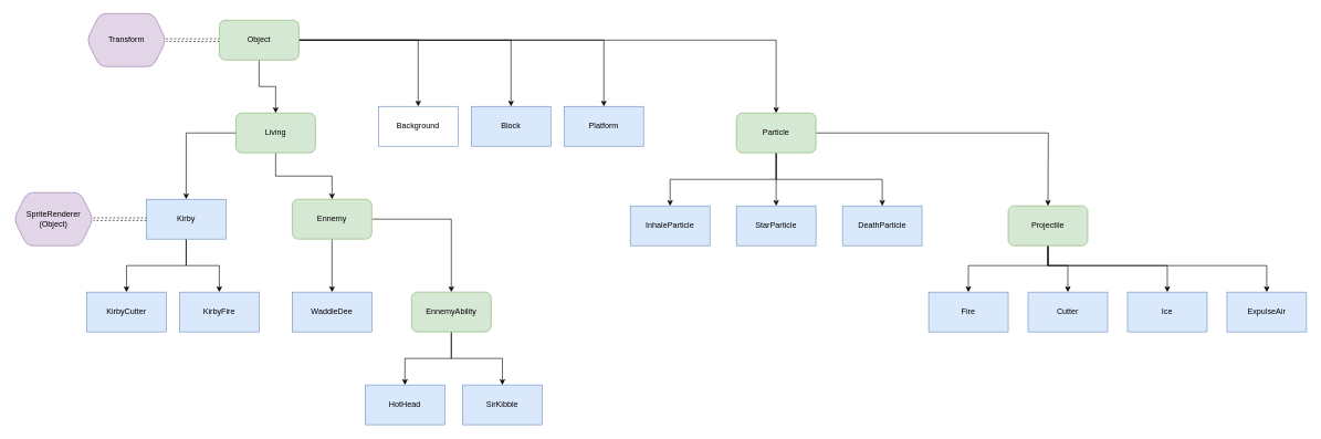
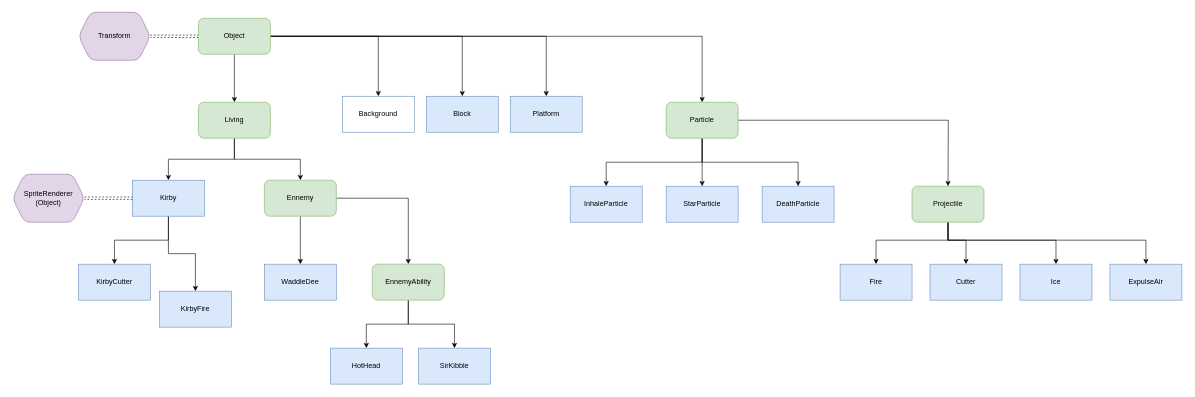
- <mxCell id="12" value="Living" style="whiteSpace=wrap;html=1;fillColor=#d5e8d4;strokeColor=#82b366;rounded=1;" parent="1" vertex="1"><mxGeometry x="355" y="170" width="120" height="60" as="geometry" /></mxCell>
+ <mxCell id="12" value="Living" style="whiteSpace=wrap;html=1;fillColor=#d5e8d4;strokeColor=#82b366;rounded=1;" parent="1" vertex="1"><mxGeometry x="330" y="170" width="120" height="60" as="geometry" /></mxCell>
- <mxCell id="26" value="KirbyFire" style="whiteSpace=wrap;html=1;fillColor=#dae8fc;strokeColor=#6c8ebf;rounded=0;" parent="1" vertex="1"><mxGeometry x="270" y="440" width="120" height="60" as="geometry" /></mxCell>
+ <mxCell id="26" value="KirbyFire" style="whiteSpace=wrap;html=1;fillColor=#dae8fc;strokeColor=#6c8ebf;rounded=0;" parent="1" vertex="1"><mxGeometry x="265" y="485" width="120" height="60" as="geometry" /></mxCell>
